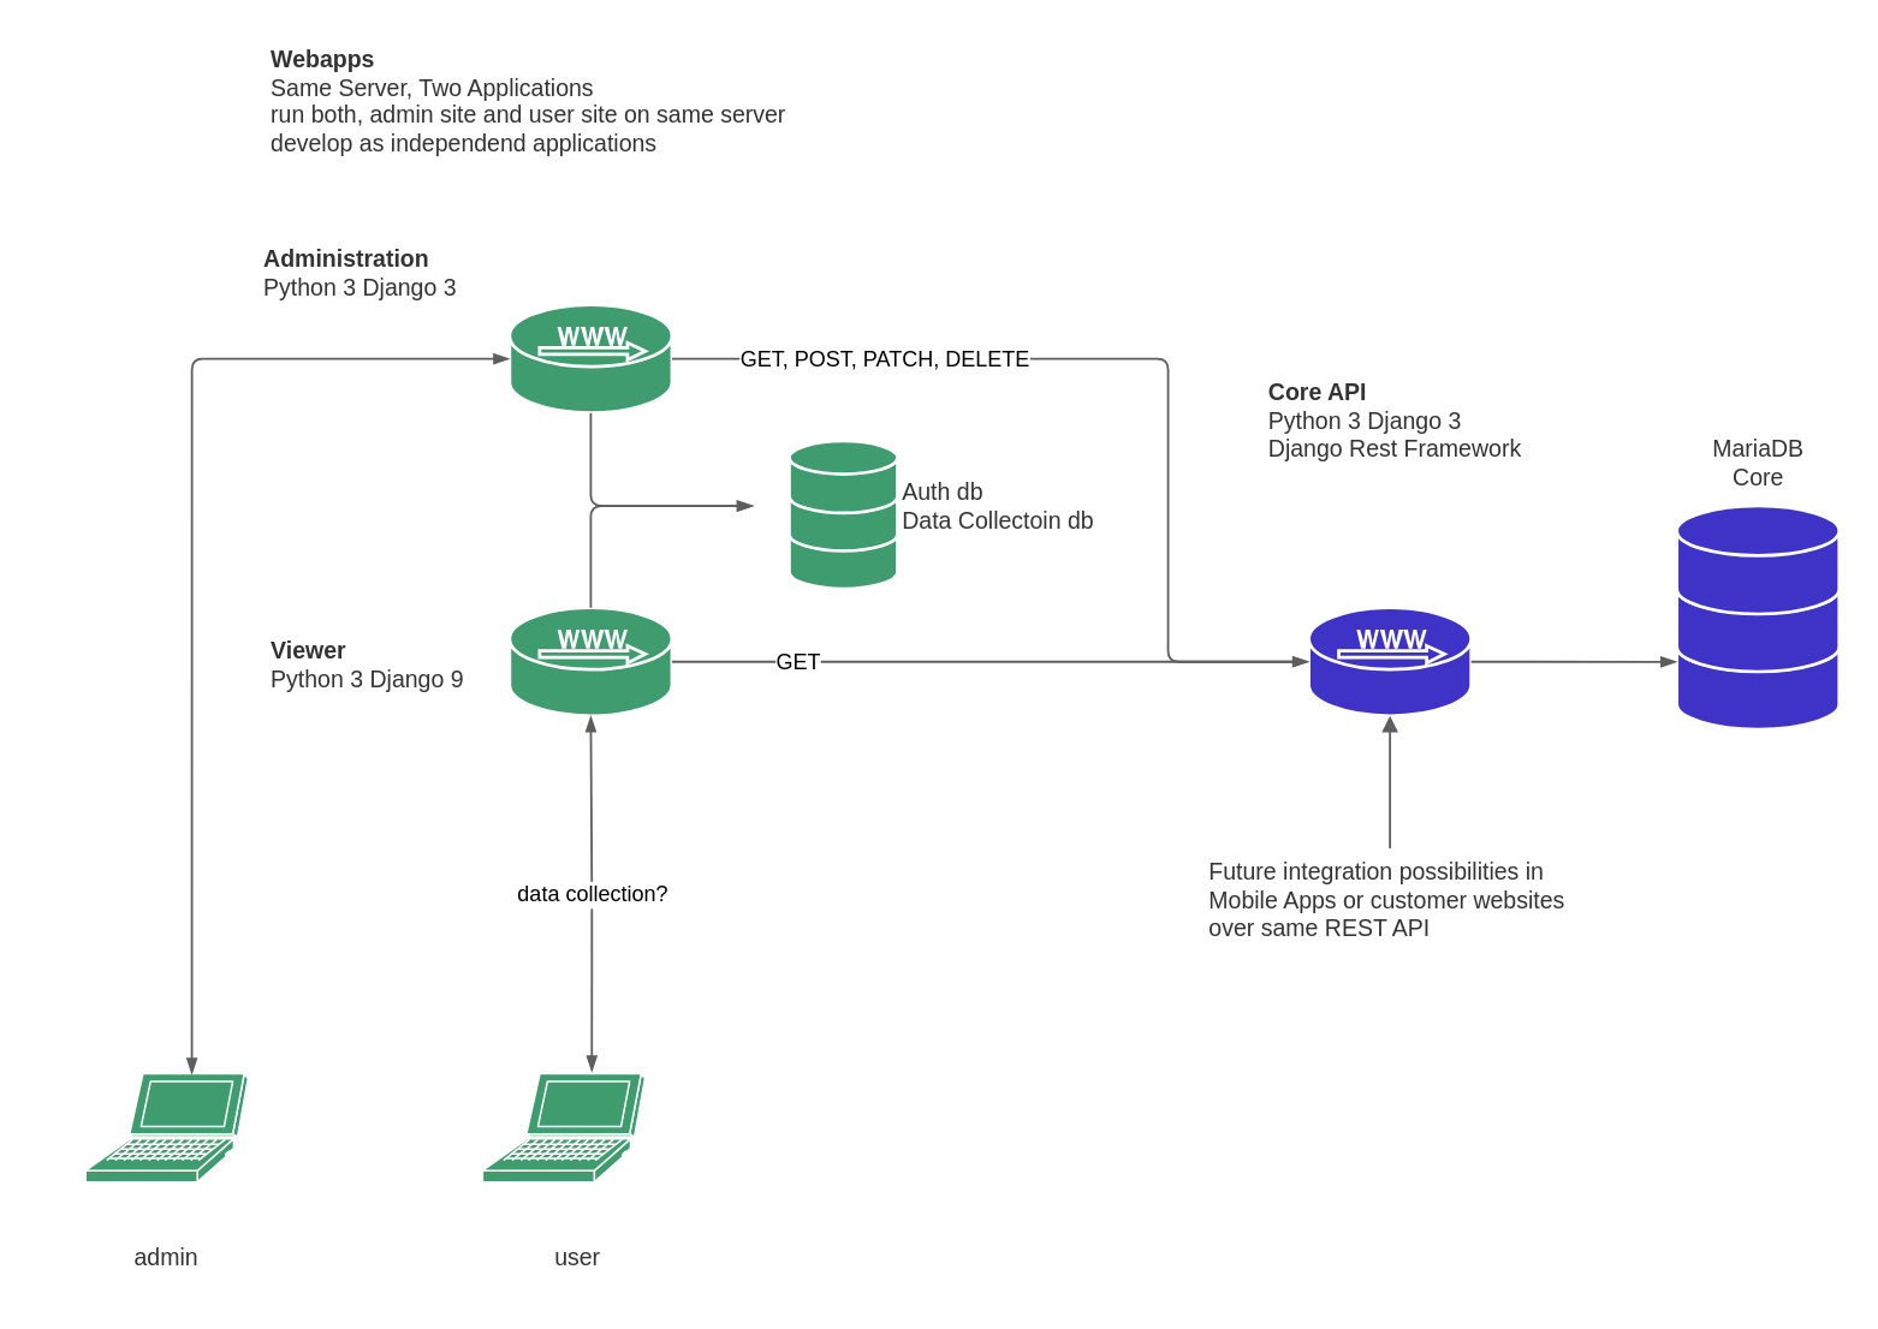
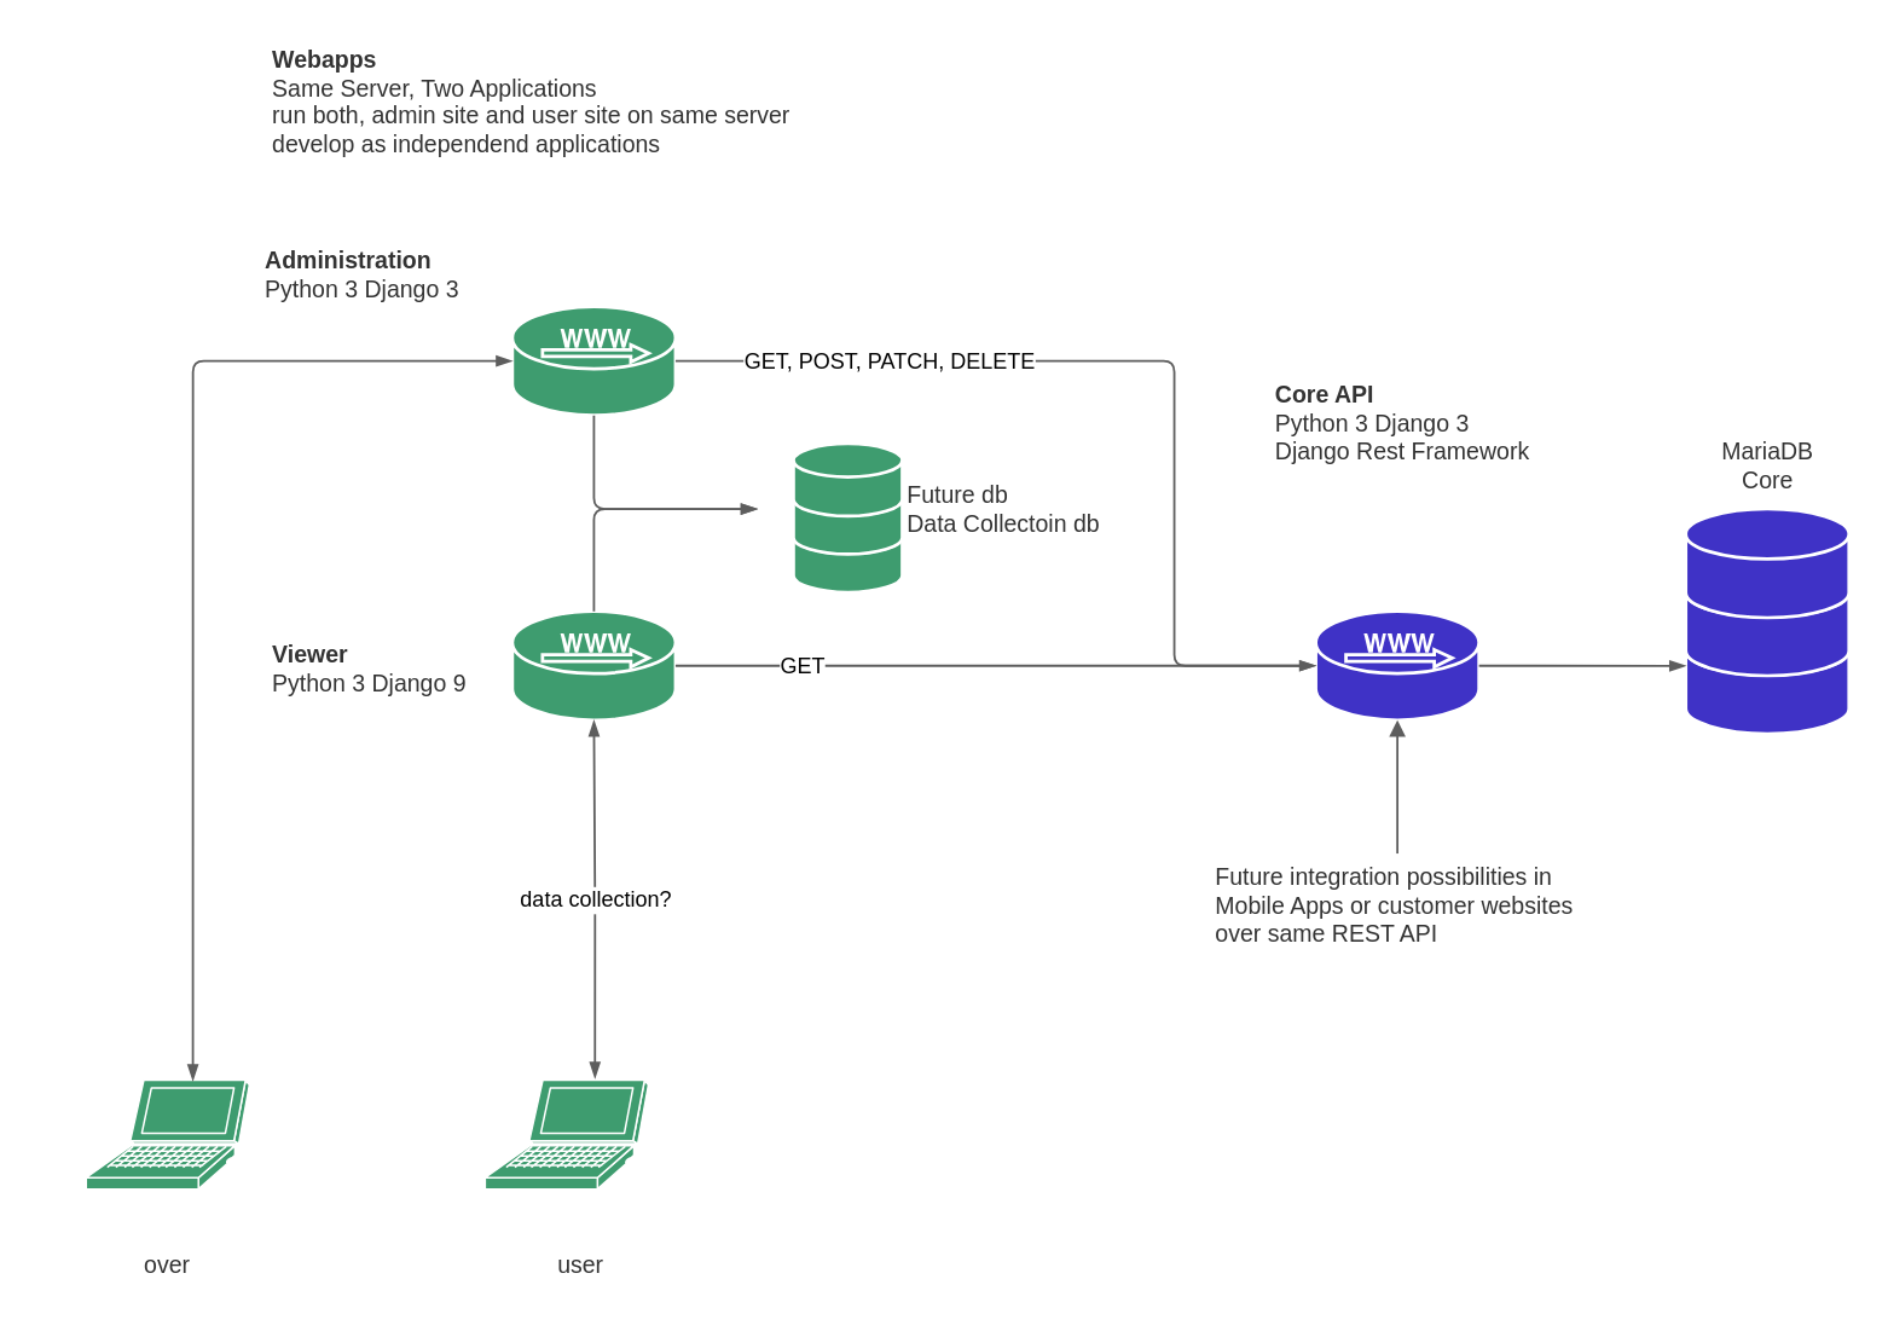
- <mxCell id="30" value="Auth db&lt;br&gt;Data Collectoin db" style="html=1;whiteSpace=wrap;fontSize=13;fontColor=#333333;align=left;spacing=0;verticalAlign=top;strokeColor=none;strokeOpacity=100;rounded=1;absoluteArcSize=1;arcSize=7.2;fillColor=none;strokeWidth=1.8;fontStyle=0" parent="1" vertex="1"><mxGeometry x="500" y="259.5" width="117" height="40" as="geometry" /></mxCell>
+ <mxCell id="30" value="Future db&lt;br&gt;Data Collectoin db" style="html=1;whiteSpace=wrap;fontSize=13;fontColor=#333333;align=left;spacing=0;verticalAlign=top;strokeColor=none;strokeOpacity=100;rounded=1;absoluteArcSize=1;arcSize=7.2;fillColor=none;strokeWidth=1.8;fontStyle=0" parent="1" vertex="1"><mxGeometry x="500" y="259.5" width="117" height="40" as="geometry" /></mxCell>
- <mxCell id="4" value="admin" style="html=1;whiteSpace=wrap;fontSize=13;fontColor=#333333;spacing=0;strokeColor=none;strokeOpacity=100;rounded=1;absoluteArcSize=1;arcSize=7.2;fillColor=none;strokeWidth=1.8;fontStyle=0" parent="1" vertex="1"><mxGeometry x="20" y="679" width="144" height="36" as="geometry" /></mxCell>
+ <mxCell id="4" value="over" style="html=1;whiteSpace=wrap;fontSize=13;fontColor=#333333;spacing=0;strokeColor=none;strokeOpacity=100;rounded=1;absoluteArcSize=1;arcSize=7.2;fillColor=none;strokeWidth=1.8;fontStyle=0" parent="1" vertex="1"><mxGeometry x="20" y="679" width="144" height="36" as="geometry" /></mxCell>
